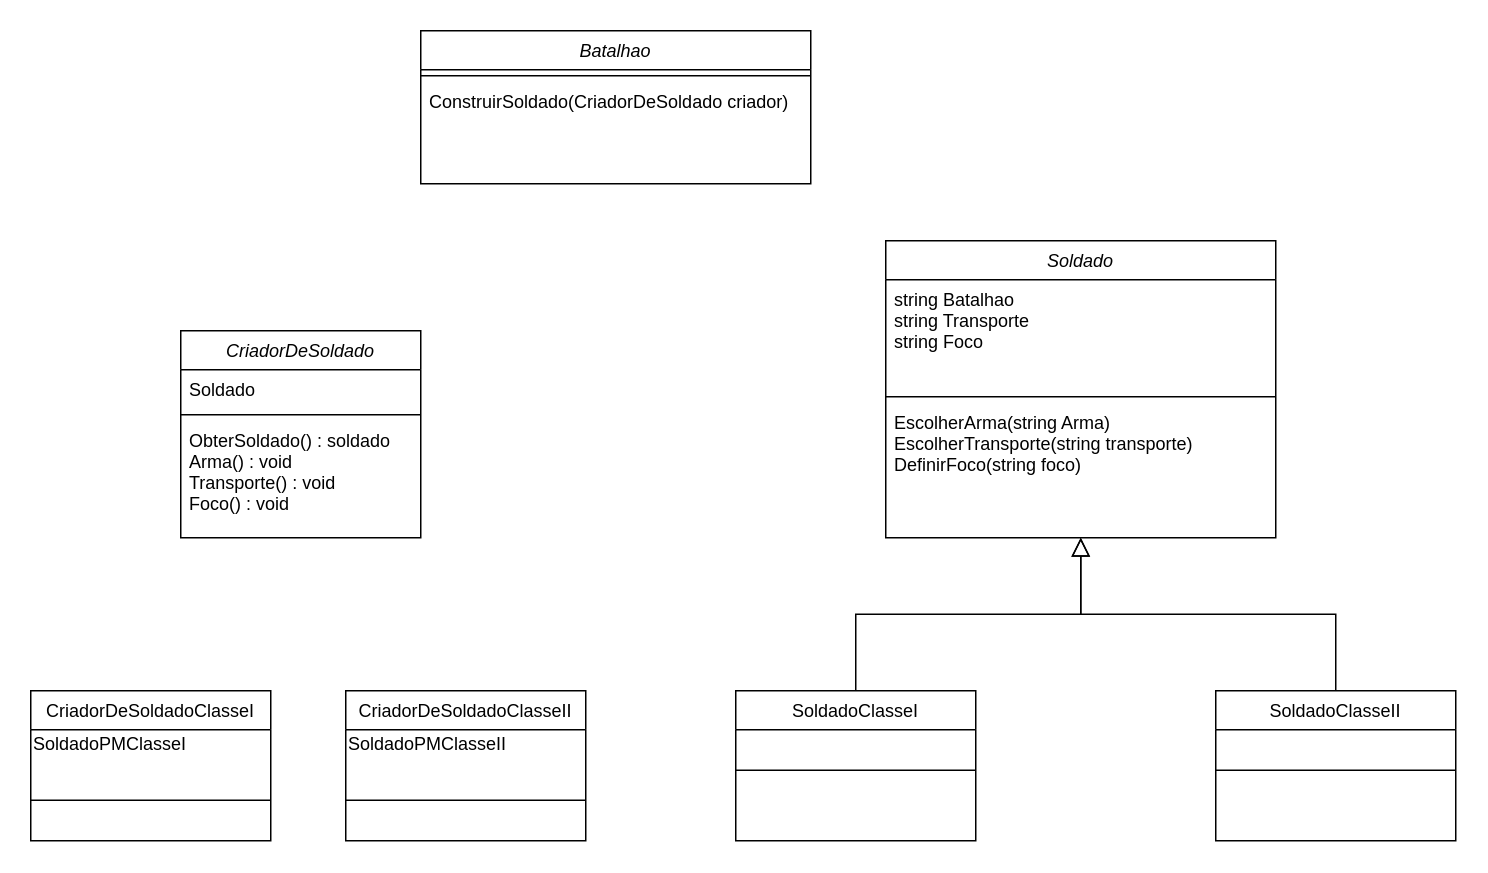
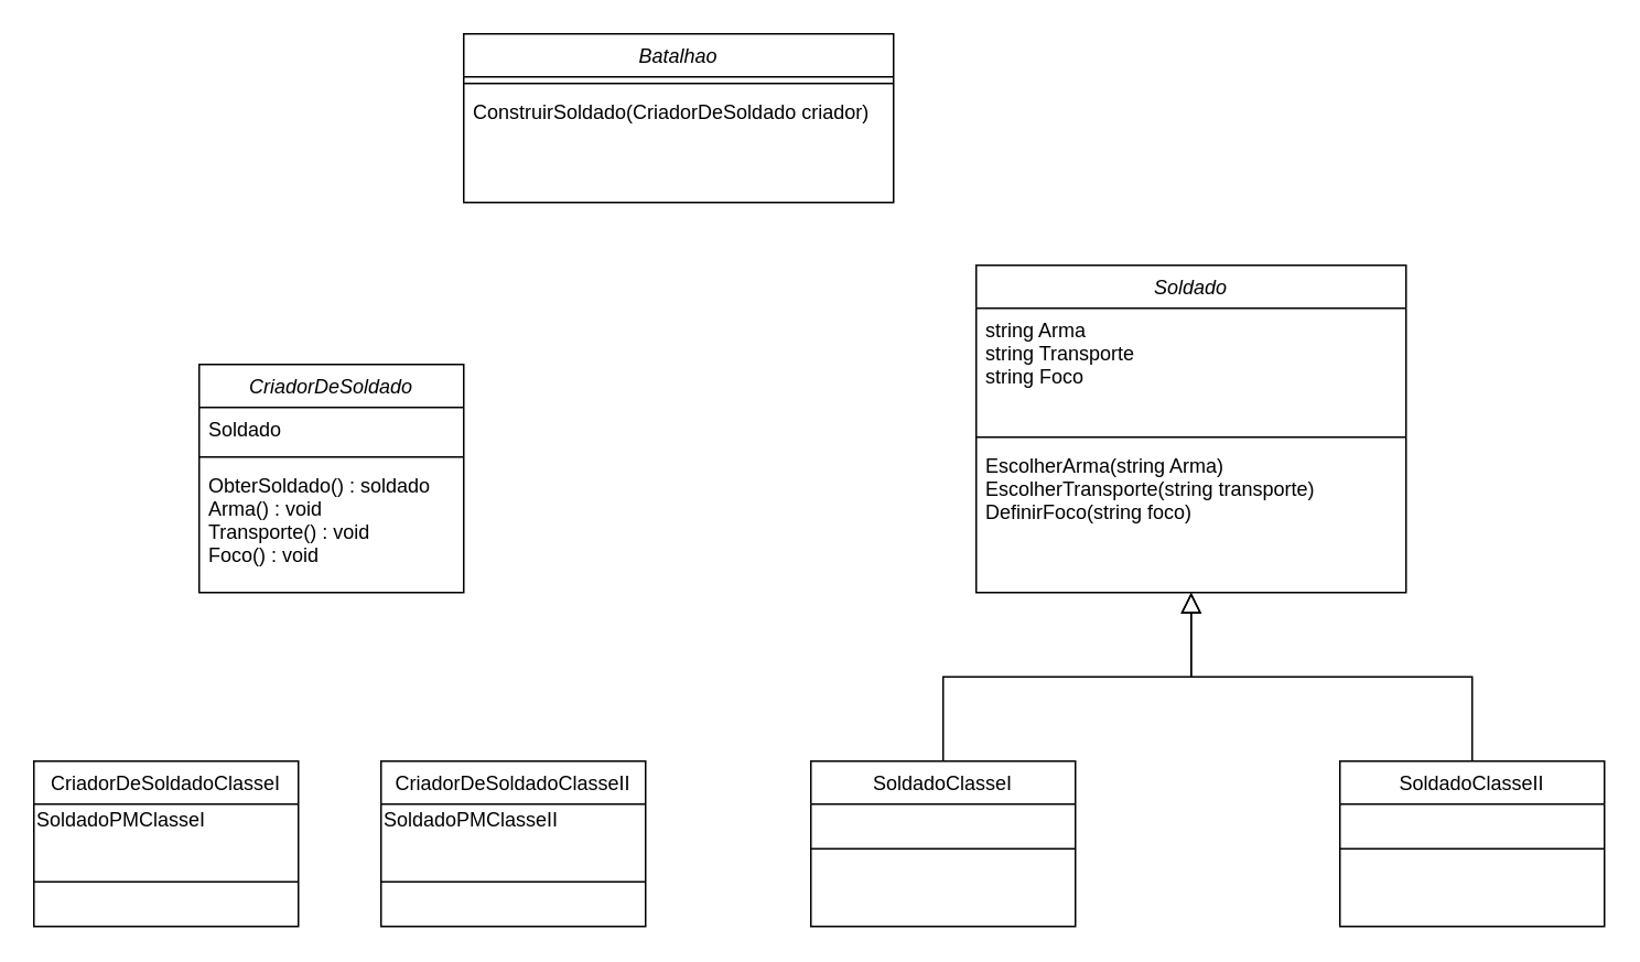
- <mxCell id="13" value="string Batalhao&#10;string Transporte&#10;string Foco" style="text;align=left;verticalAlign=top;spacingLeft=4;spacingRight=4;overflow=hidden;rotatable=0;points=[[0,0.5],[1,0.5]];portConstraint=eastwest;" parent="12" vertex="1"><mxGeometry y="26" width="260" height="74" as="geometry" /></mxCell>
+ <mxCell id="13" value="string Arma&#10;string Transporte&#10;string Foco" style="text;align=left;verticalAlign=top;spacingLeft=4;spacingRight=4;overflow=hidden;rotatable=0;points=[[0,0.5],[1,0.5]];portConstraint=eastwest;" parent="12" vertex="1"><mxGeometry y="26" width="260" height="74" as="geometry" /></mxCell>
